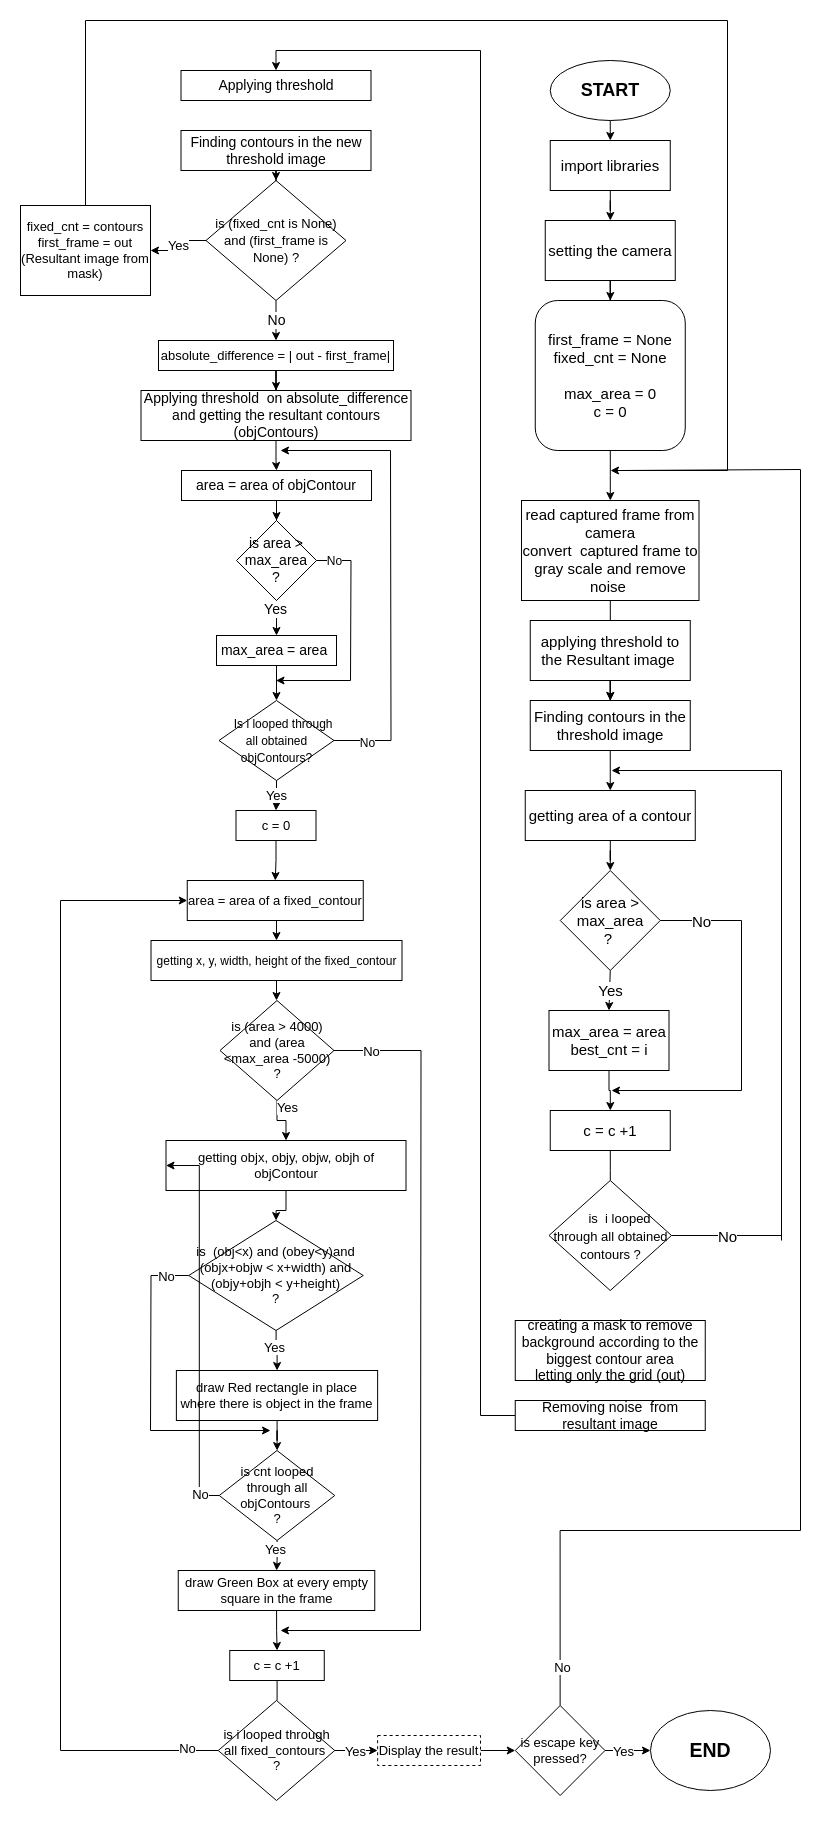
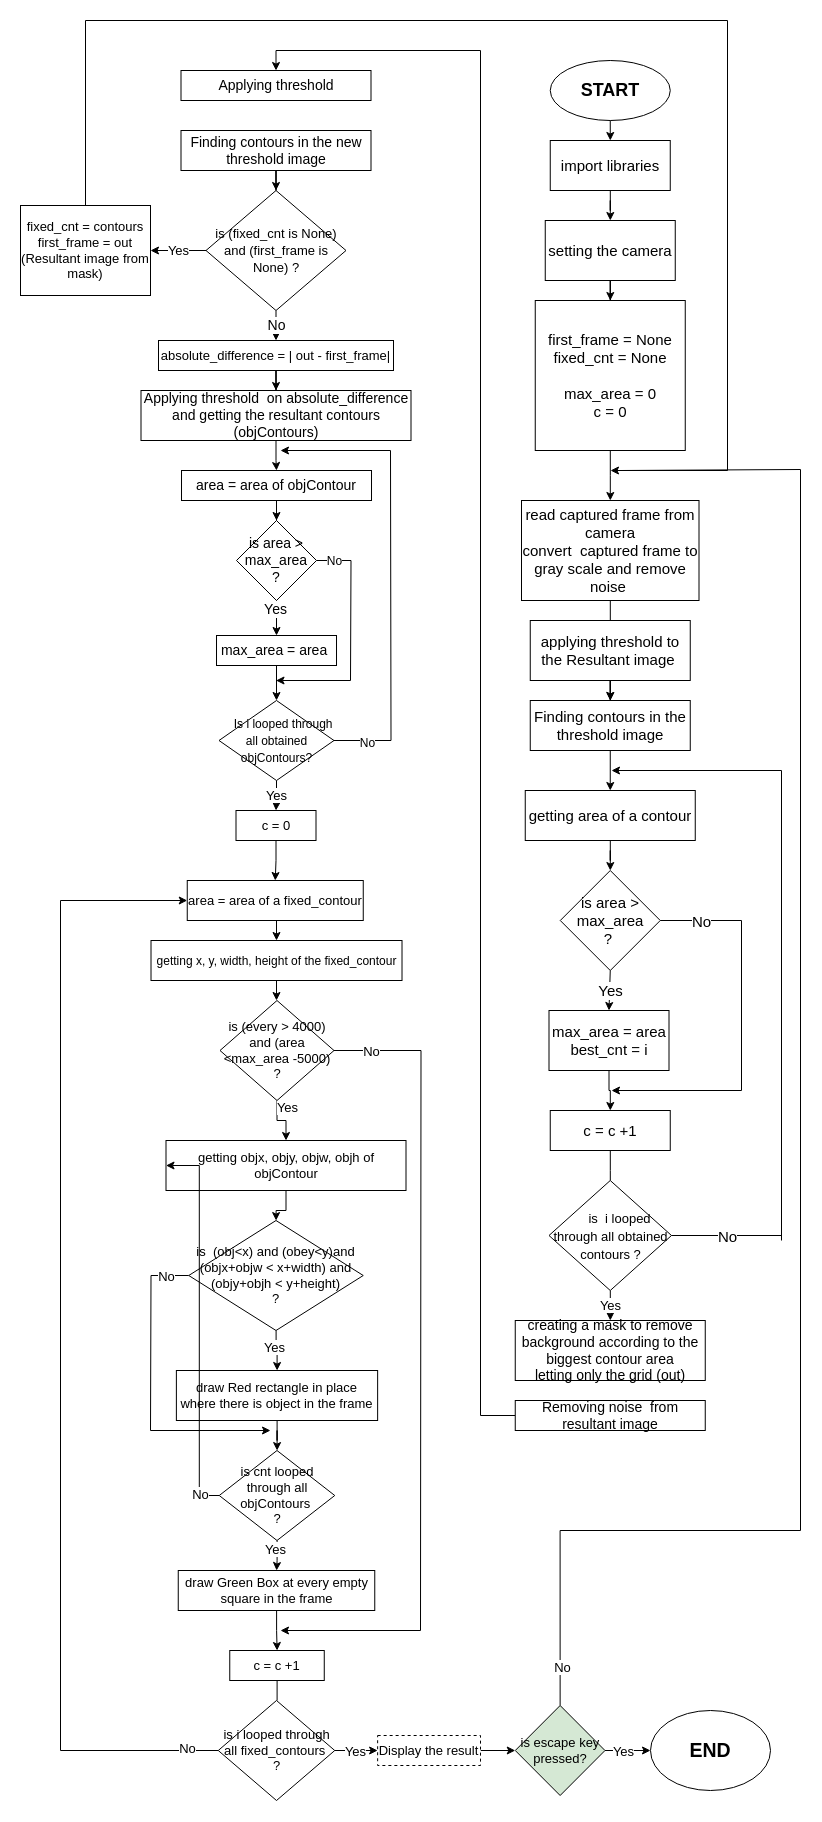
- <mxCell id="44" value="&lt;font style=&quot;font-size: 13px&quot;&gt;is (fixed_cnt is None) and (first_frame is None) ?&lt;/font&gt;" style="rhombus;whiteSpace=wrap;html=1;fontSize=14;" vertex="1" parent="1"><mxGeometry x="205.5" y="180" width="140" height="120" as="geometry" /></mxCell>
+ <mxCell id="44" value="&lt;font style=&quot;font-size: 13px&quot;&gt;is (fixed_cnt is None) and (first_frame is None) ?&lt;/font&gt;" style="rhombus;whiteSpace=wrap;html=1;fontSize=14;" vertex="1" parent="1"><mxGeometry x="205.5" y="190" width="140" height="120" as="geometry" /></mxCell>
- <mxCell id="9" value="first_frame = None&lt;br&gt;fixed_cnt = None&lt;br&gt;&lt;br&gt;max_area = 0&lt;br&gt;c = 0" style="whiteSpace=wrap;html=1;aspect=fixed;fontSize=15;rounded=1;" vertex="1" parent="1"><mxGeometry x="534.75" y="300" width="150" height="150" as="geometry" /></mxCell>
+ <mxCell id="9" value="first_frame = None&lt;br&gt;fixed_cnt = None&lt;br&gt;&lt;br&gt;max_area = 0&lt;br&gt;c = 0" style="whiteSpace=wrap;html=1;aspect=fixed;fontSize=15;" vertex="1" parent="1"><mxGeometry x="534.75" y="300" width="150" height="150" as="geometry" /></mxCell>
- <mxCell id="74" value="is (area &amp;gt; 4000) and (area &amp;lt;max_area -5000)&lt;br&gt;?" style="rhombus;whiteSpace=wrap;html=1;fontSize=13;" vertex="1" parent="1"><mxGeometry x="219.51" y="1000" width="114" height="100" as="geometry" /></mxCell>
+ <mxCell id="74" value="is (every &amp;gt; 4000) and (area &amp;lt;max_area -5000)&lt;br&gt;?" style="rhombus;whiteSpace=wrap;html=1;fontSize=13;" vertex="1" parent="1"><mxGeometry x="219.51" y="1000" width="114" height="100" as="geometry" /></mxCell>
+ <mxCell id="29" value="Yes" style="edgeStyle=orthogonalEdgeStyle;rounded=0;orthogonalLoop=1;jettySize=auto;html=1;fontSize=13;endArrow=classic;endFill=1;" edge="1" parent="1" source="30" target="35"><mxGeometry relative="1" as="geometry" /></mxCell>
- <mxCell id="108" value="is escape key pressed?" style="rhombus;whiteSpace=wrap;html=1;fontSize=13;" vertex="1" parent="1"><mxGeometry x="514.75" y="1705" width="89.75" height="90" as="geometry" /></mxCell>
+ <mxCell id="108" value="is escape key pressed?" style="rhombus;whiteSpace=wrap;html=1;fontSize=13;fillColor=#d5e8d4;" vertex="1" parent="1"><mxGeometry x="514.75" y="1705" width="89.75" height="90" as="geometry" /></mxCell>
